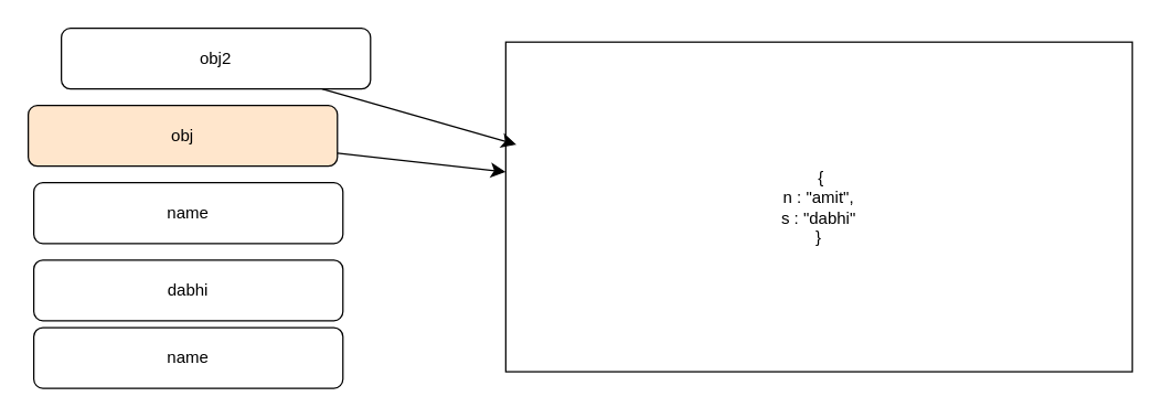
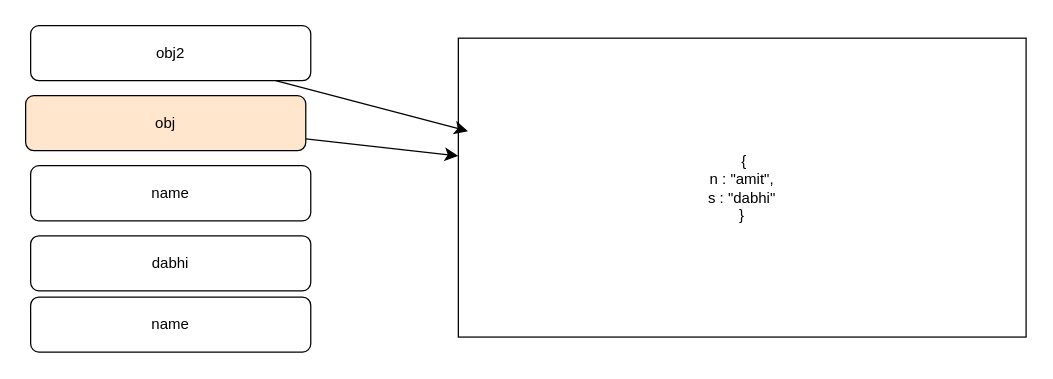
- <mxCell id="8" value="obj2" style="rounded=1;whiteSpace=wrap;html=1;" vertex="1" parent="1"><mxGeometry x="44" y="20" width="224" height="44" as="geometry" /></mxCell>
+ <mxCell id="8" value="obj2" style="rounded=1;whiteSpace=wrap;html=1;" vertex="1" parent="1"><mxGeometry x="24" y="20" width="224" height="44" as="geometry" /></mxCell>
